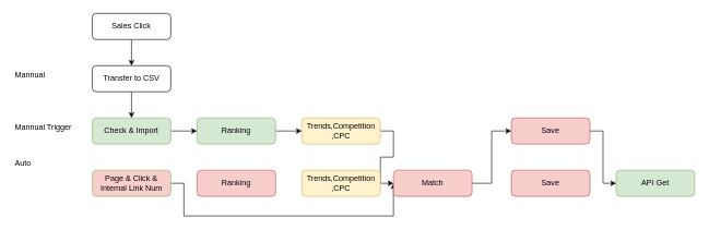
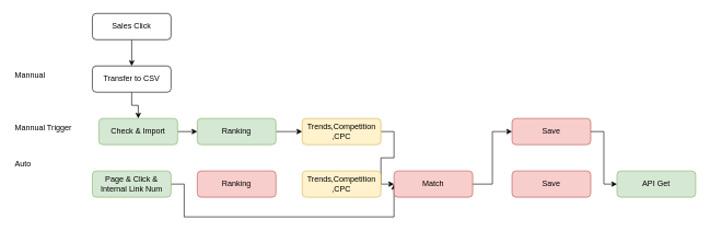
- <mxCell id="8" value="Check &amp;amp; Import" style="rounded=1;whiteSpace=wrap;html=1;fillColor=#d5e8d4;strokeColor=#82b366;" parent="1" vertex="1"><mxGeometry x="140" y="180" width="120" height="40" as="geometry" /></mxCell>
+ <mxCell id="8" value="Check &amp;amp; Import" style="rounded=1;whiteSpace=wrap;html=1;fillColor=#d5e8d4;strokeColor=#82b366;" parent="1" vertex="1"><mxGeometry x="150" y="180" width="120" height="40" as="geometry" /></mxCell>
- <mxCell id="11" value="Page &amp;amp; Click &amp;amp; Internal Link Num" style="rounded=1;whiteSpace=wrap;html=1;fillColor=#f8cecc;strokeColor=#82b366;" parent="1" vertex="1"><mxGeometry x="140" y="260" width="120" height="40" as="geometry" /></mxCell>
+ <mxCell id="11" value="Page &amp;amp; Click &amp;amp; Internal Link Num" style="rounded=1;whiteSpace=wrap;html=1;fillColor=#d5e8d4;strokeColor=#82b366;" parent="1" vertex="1"><mxGeometry x="140" y="260" width="120" height="40" as="geometry" /></mxCell>
